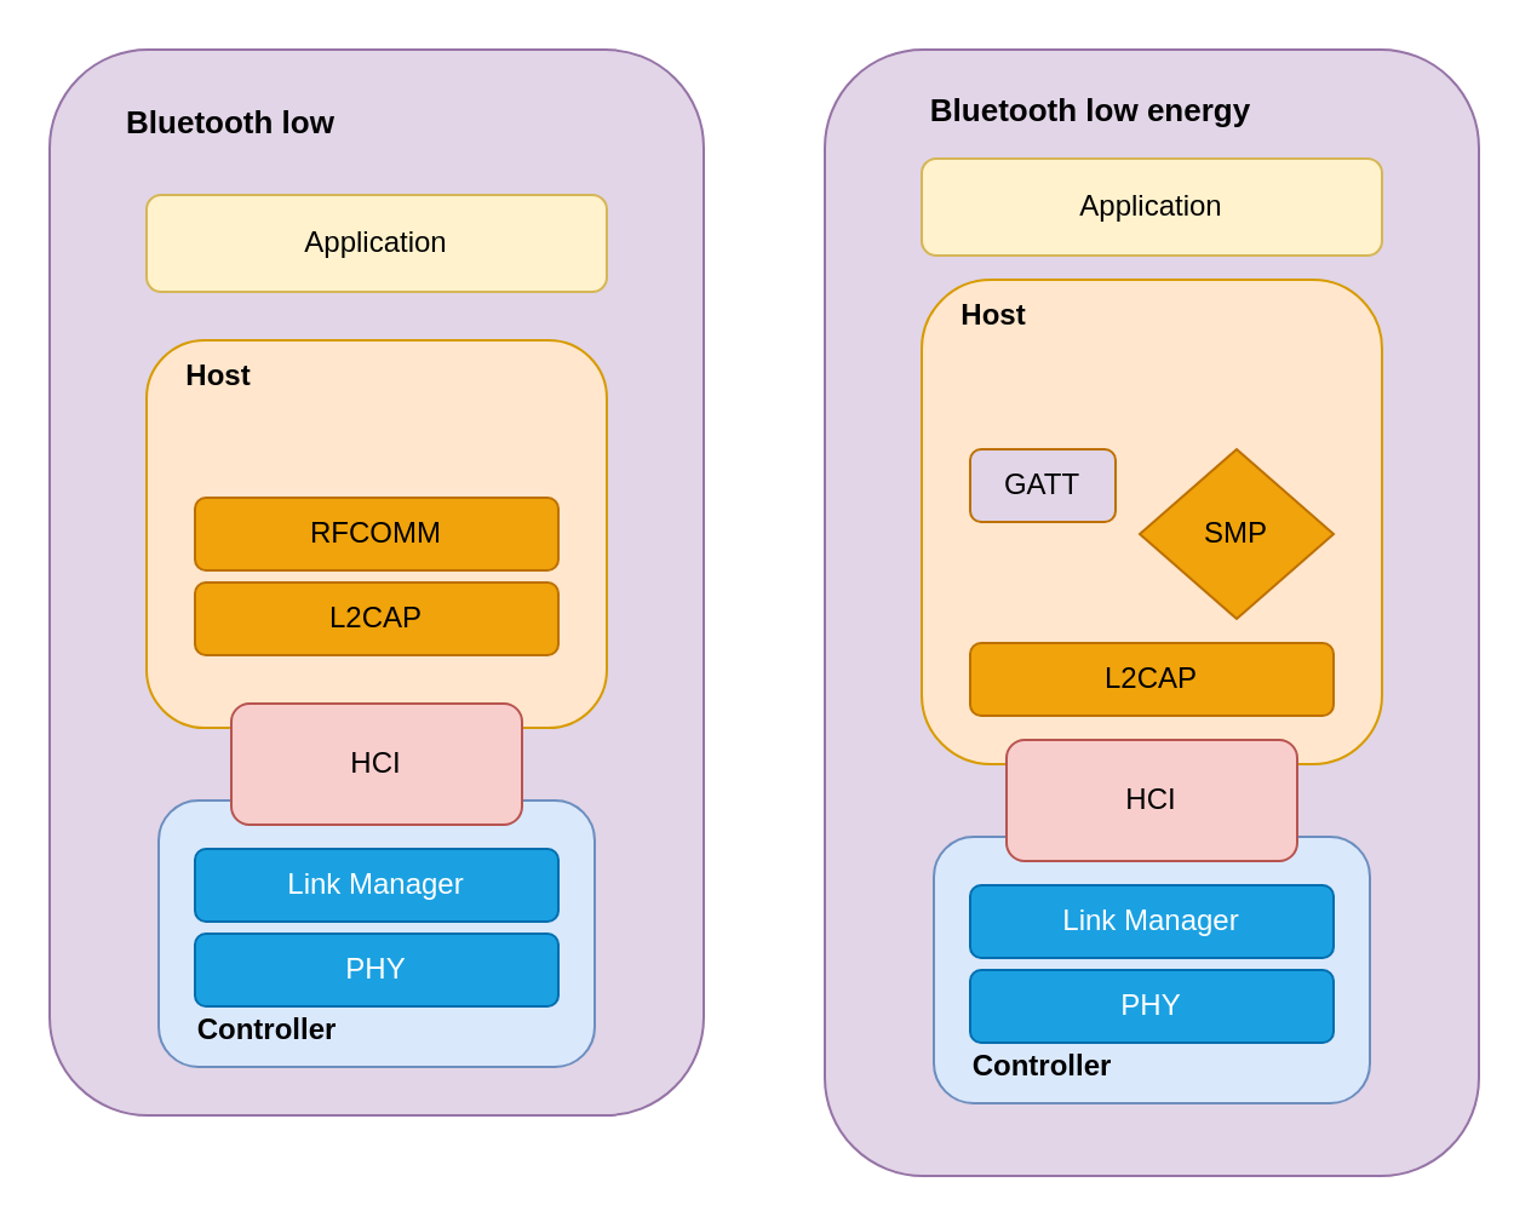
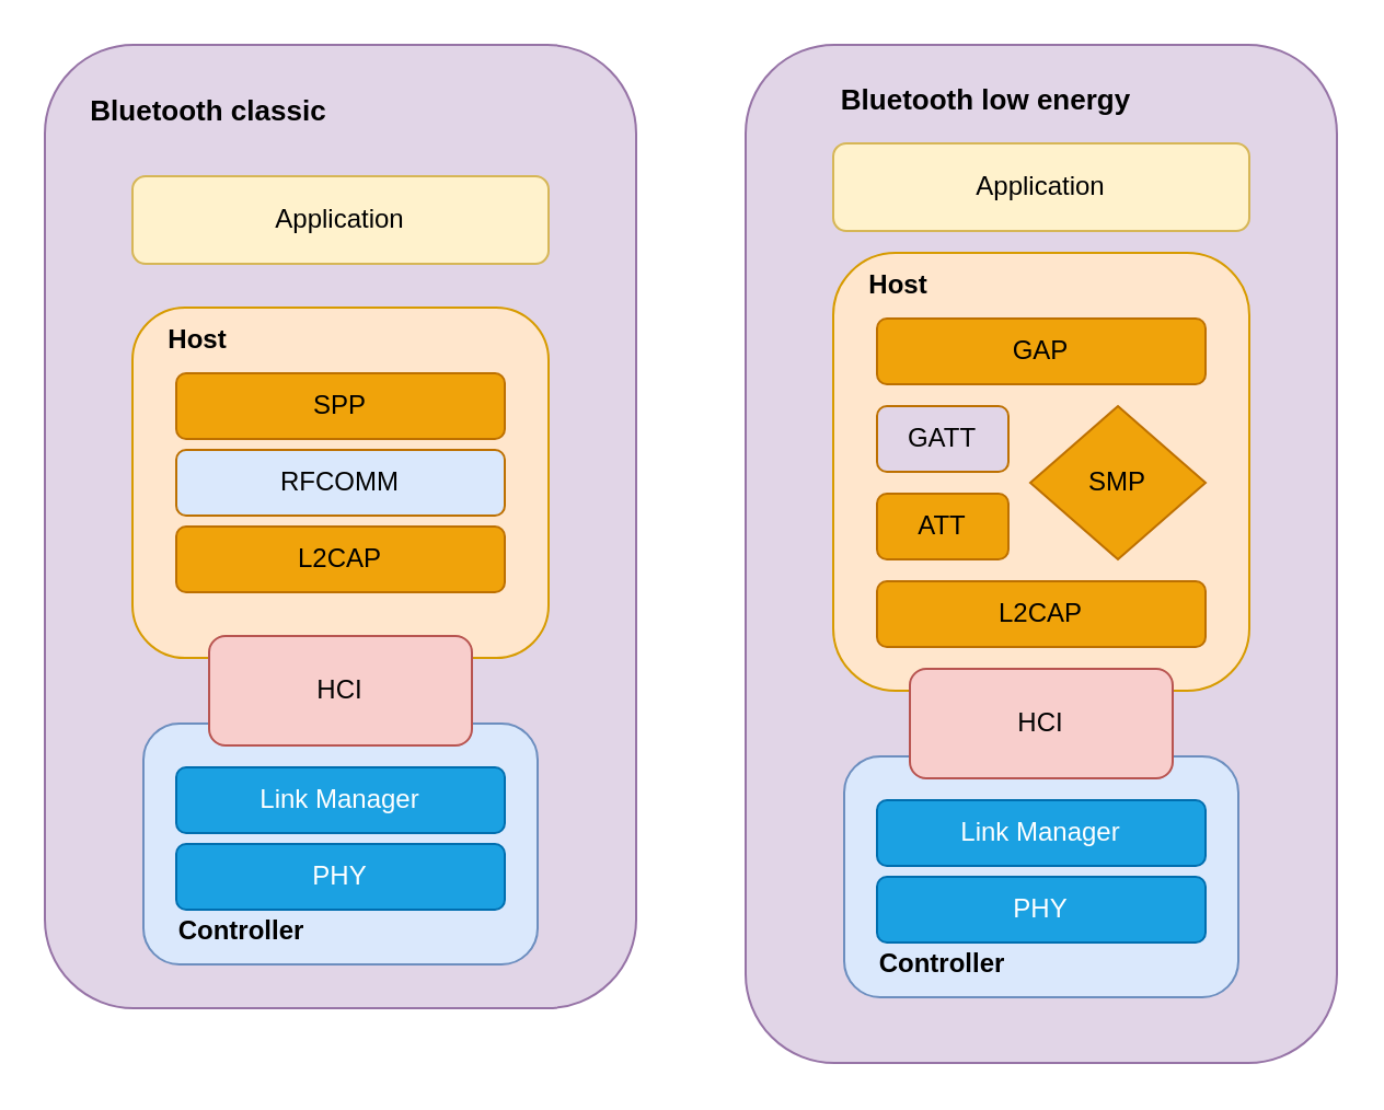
- <mxCell id="3" value="Bluetooth low" style="text;html=1;align=center;verticalAlign=middle;whiteSpace=wrap;rounded=0;fontStyle=1;fontSize=13;" vertex="1" parent="1"><mxGeometry x="40" y="40" width="110" height="20" as="geometry" /></mxCell>
+ <mxCell id="3" value="Bluetooth classic" style="text;html=1;align=center;verticalAlign=middle;whiteSpace=wrap;rounded=0;fontStyle=1;fontSize=13;" vertex="1" parent="1"><mxGeometry x="40" y="40" width="110" height="20" as="geometry" /></mxCell>
+ <mxCell id="21" value="GAP" style="rounded=1;whiteSpace=wrap;html=1;fillColor=#f0a30a;fontColor=#000000;strokeColor=#BD7000;" vertex="1" parent="1"><mxGeometry x="400" y="145" width="150" height="30" as="geometry" /></mxCell>
+ <mxCell id="8" value="SPP" style="rounded=1;whiteSpace=wrap;html=1;fillColor=#f0a30a;fontColor=#000000;strokeColor=#BD7000;" vertex="1" parent="1"><mxGeometry x="80" y="170" width="150" height="30" as="geometry" /></mxCell>
- <mxCell id="9" value="RFCOMM" style="rounded=1;whiteSpace=wrap;html=1;fillColor=#f0a30a;fontColor=#000000;strokeColor=#BD7000;" vertex="1" parent="1"><mxGeometry x="80" y="205" width="150" height="30" as="geometry" /></mxCell>
+ <mxCell id="9" value="RFCOMM" style="rounded=1;whiteSpace=wrap;html=1;fillColor=#dae8fc;fontColor=#000000;strokeColor=#BD7000;" vertex="1" parent="1"><mxGeometry x="80" y="205" width="150" height="30" as="geometry" /></mxCell>
+ <mxCell id="23" value="ATT" style="rounded=1;whiteSpace=wrap;html=1;fillColor=#f0a30a;fontColor=#000000;strokeColor=#BD7000;" vertex="1" parent="1"><mxGeometry x="400" y="225" width="60" height="30" as="geometry" /></mxCell>
